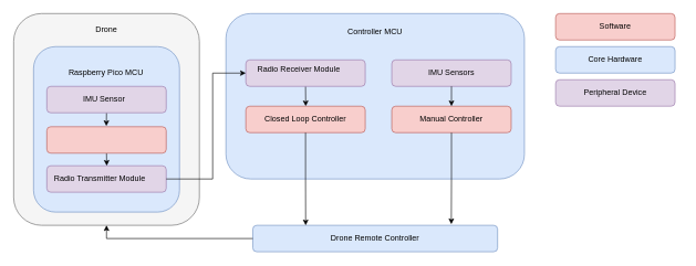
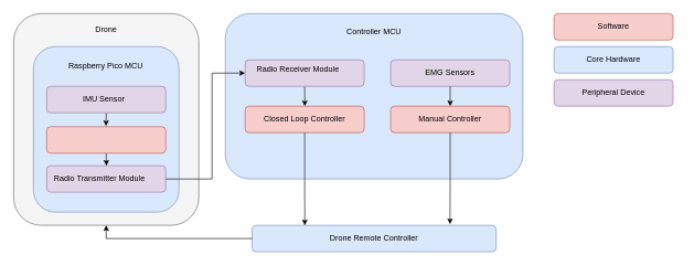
- <mxCell id="20" value="Raspberry Pico MCU" style="text;html=1;strokeColor=none;fillColor=none;align=center;verticalAlign=middle;whiteSpace=wrap;rounded=0;" vertex="1" parent="1"><mxGeometry x="88.261" y="99.997" width="143.478" height="17.609" as="geometry" /></mxCell>
+ <mxCell id="20" value="Raspberry Pico MCU" style="text;html=1;strokeColor=none;fillColor=none;align=center;verticalAlign=middle;whiteSpace=wrap;rounded=0;" vertex="1" parent="1"><mxGeometry x="88.261" y="89.997" width="143.478" height="17.609" as="geometry" /></mxCell>
- <mxCell id="42" value="IMU Sensors" style="text;html=1;strokeColor=none;fillColor=none;align=center;verticalAlign=middle;whiteSpace=wrap;rounded=0;" vertex="1" parent="40"><mxGeometry y="10" width="200" height="20" as="geometry" /></mxCell>
+ <mxCell id="42" value="EMG Sensors" style="text;html=1;strokeColor=none;fillColor=none;align=center;verticalAlign=middle;whiteSpace=wrap;rounded=0;" vertex="1" parent="40"><mxGeometry y="10" width="200" height="20" as="geometry" /></mxCell>
